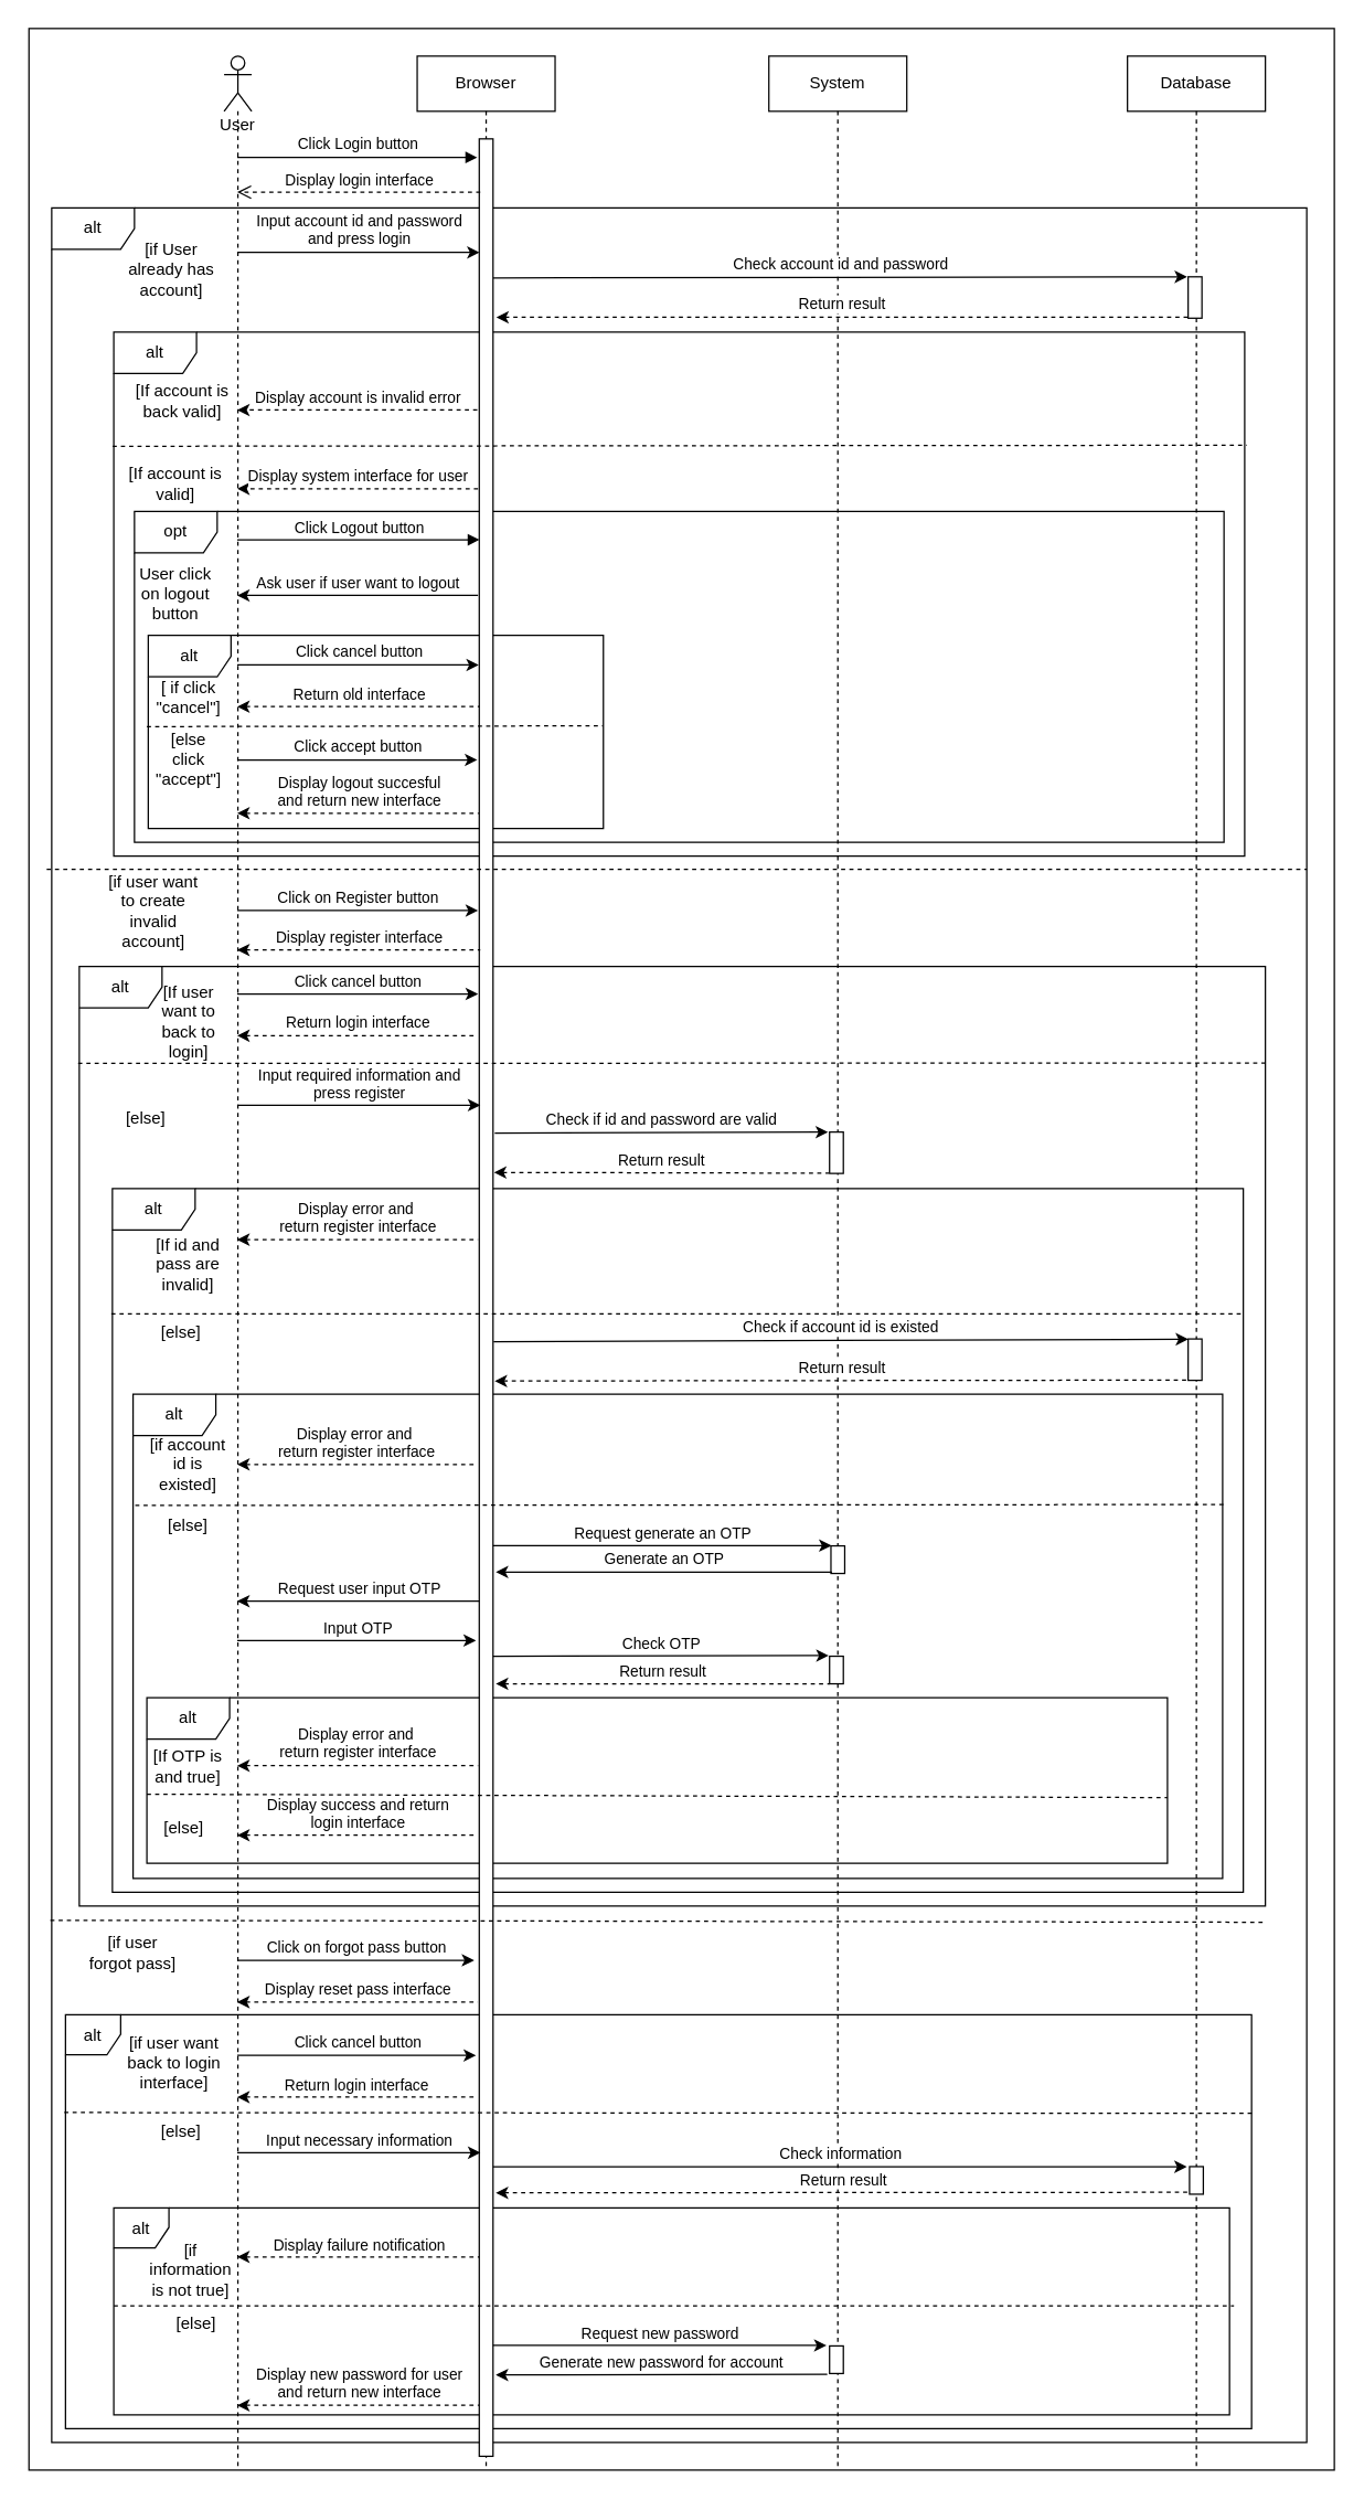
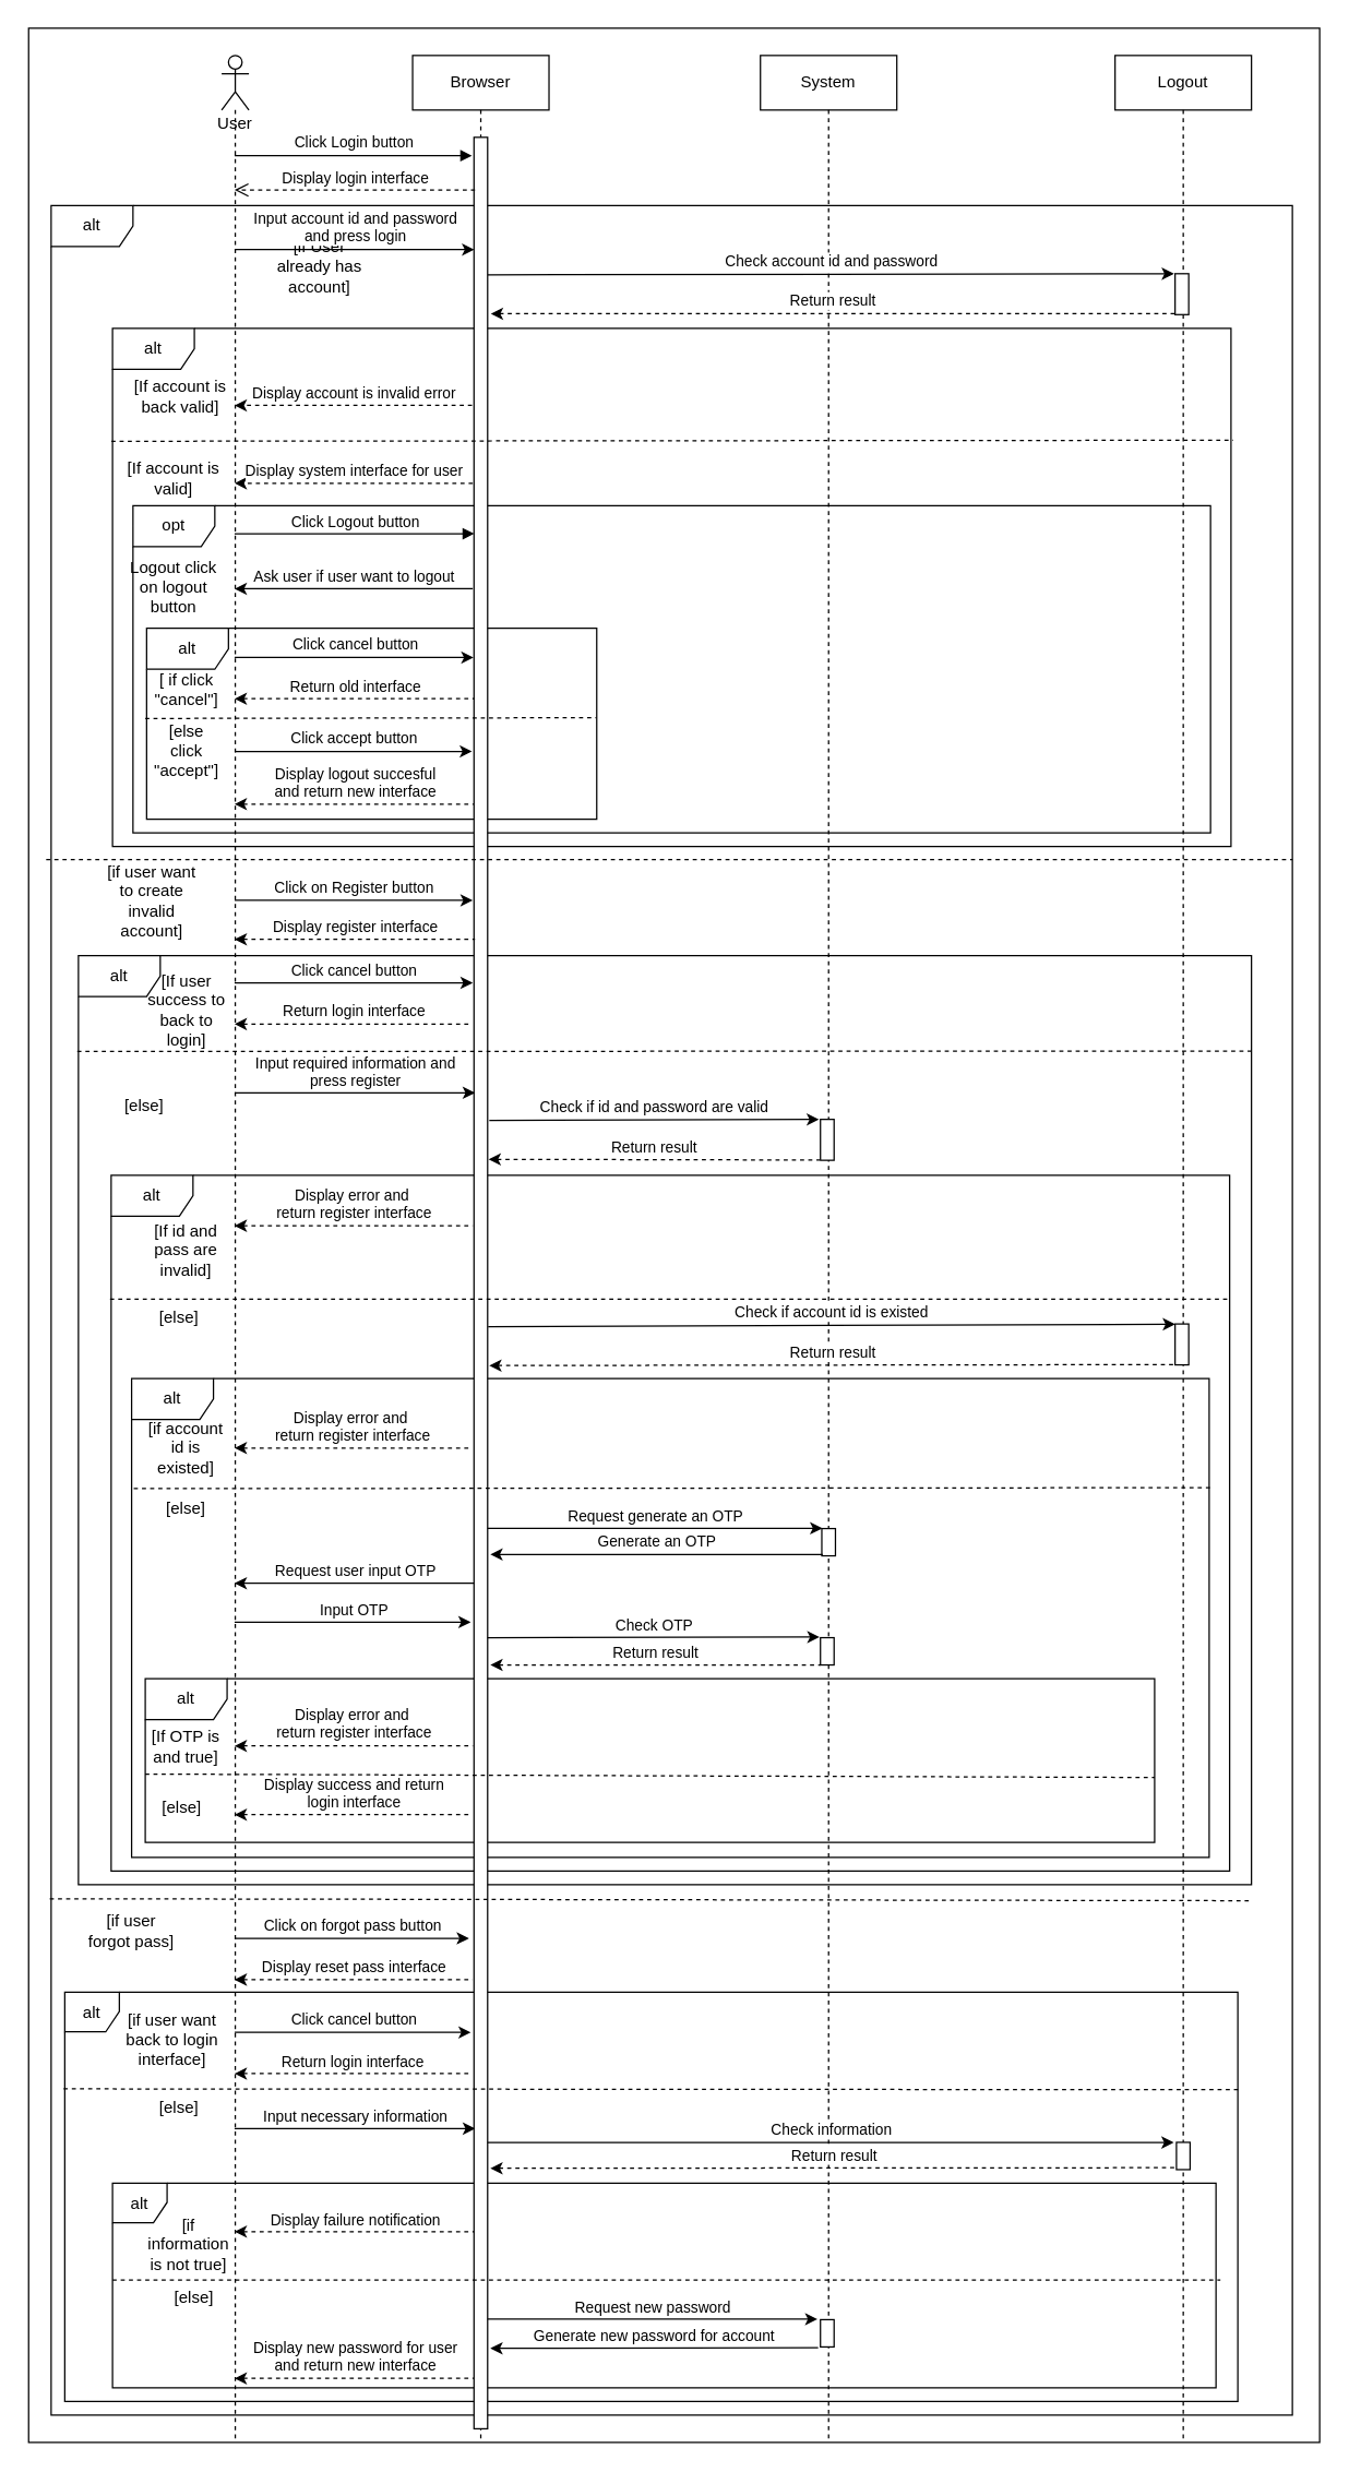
- <mxCell id="18" value="Database" style="shape=umlLifeline;perimeter=lifelinePerimeter;whiteSpace=wrap;html=1;container=1;collapsible=0;recursiveResize=0;outlineConnect=0;" parent="1" vertex="1"><mxGeometry x="817" y="40" width="100" height="1750" as="geometry" /></mxCell>
+ <mxCell id="18" value="Logout" style="shape=umlLifeline;perimeter=lifelinePerimeter;whiteSpace=wrap;html=1;container=1;collapsible=0;recursiveResize=0;outlineConnect=0;" parent="1" vertex="1"><mxGeometry x="817" y="40" width="100" height="1750" as="geometry" /></mxCell>
- <mxCell id="24" value="[if User already has account]" style="text;html=1;strokeColor=none;fillColor=none;align=center;verticalAlign=middle;whiteSpace=wrap;rounded=0;" parent="1" vertex="1"><mxGeometry x="89" y="170" width="70" height="50" as="geometry" /></mxCell>
+ <mxCell id="24" value="[if User already has account]" style="text;html=1;strokeColor=none;fillColor=none;align=center;verticalAlign=middle;whiteSpace=wrap;rounded=0;" parent="1" vertex="1"><mxGeometry x="199" y="170" width="70" height="50" as="geometry" /></mxCell>
- <mxCell id="71" value="User click on logout button" style="text;html=1;strokeColor=none;fillColor=none;align=center;verticalAlign=middle;whiteSpace=wrap;rounded=0;" parent="1" vertex="1"><mxGeometry x="92" y="400" width="70" height="60" as="geometry" /></mxCell>
+ <mxCell id="71" value="Logout click on logout button" style="text;html=1;strokeColor=none;fillColor=none;align=center;verticalAlign=middle;whiteSpace=wrap;rounded=0;" parent="1" vertex="1"><mxGeometry x="92" y="400" width="70" height="60" as="geometry" /></mxCell>
- <mxCell id="84" value="[If user want to back to login]" style="text;html=1;strokeColor=none;fillColor=none;align=center;verticalAlign=middle;whiteSpace=wrap;rounded=0;" parent="1" vertex="1"><mxGeometry x="107" y="710" width="59" height="60" as="geometry" /></mxCell>
+ <mxCell id="84" value="[If user success to back to login]" style="text;html=1;strokeColor=none;fillColor=none;align=center;verticalAlign=middle;whiteSpace=wrap;rounded=0;" parent="1" vertex="1"><mxGeometry x="107" y="710" width="59" height="60" as="geometry" /></mxCell>
